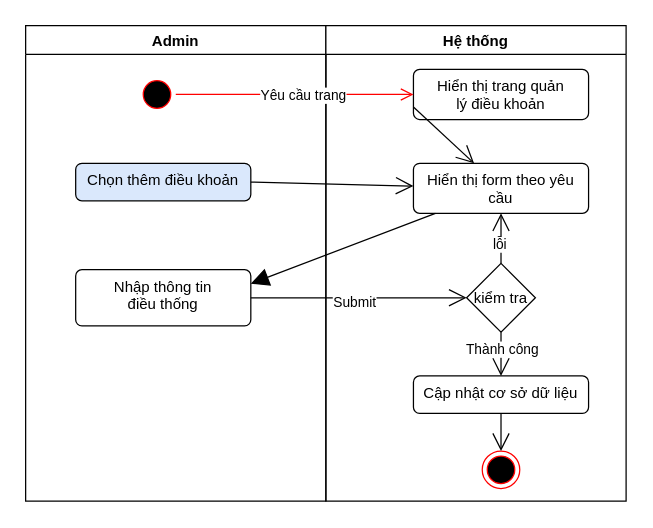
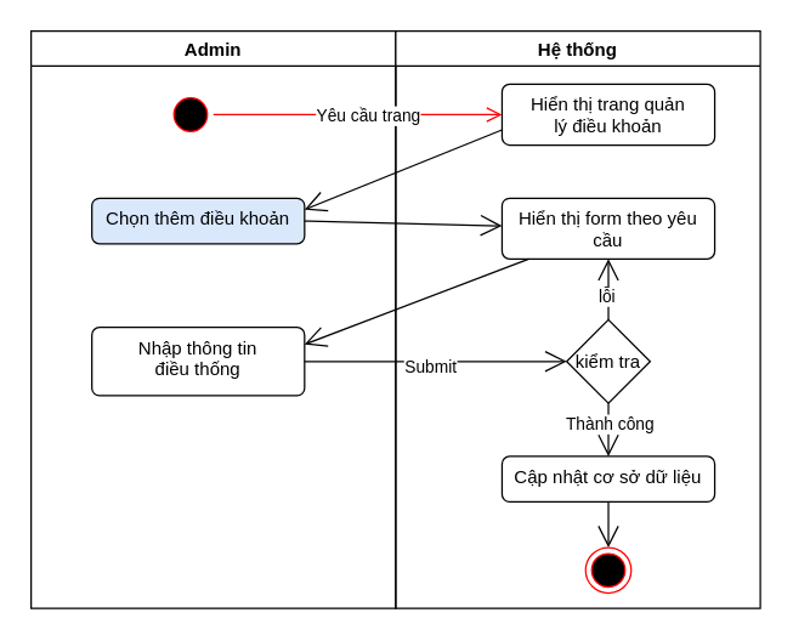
- <mxCell id="19" value="" style="endArrow=open;endFill=0;endSize=12;html=1;exitX=0;exitY=0.75;exitDx=0;exitDy=0;" parent="1" source="7" target="9" edge="1"><mxGeometry width="160" relative="1" as="geometry"><mxPoint x="240" y="160" as="sourcePoint" /><mxPoint x="400" y="160" as="targetPoint" /></mxGeometry></mxCell>
+ <mxCell id="19" value="" style="endArrow=open;endFill=0;endSize=12;html=1;exitX=0;exitY=0.75;exitDx=0;exitDy=0;entryX=1;entryY=0.25;entryDx=0;entryDy=0;" parent="1" source="7" target="4" edge="1"><mxGeometry width="160" relative="1" as="geometry"><mxPoint x="240" y="160" as="sourcePoint" /><mxPoint x="400" y="160" as="targetPoint" /></mxGeometry></mxCell>
- <mxCell id="23" value="" style="endArrow=block;endFill=1;endSize=12;html=1;entryX=1;entryY=0.25;entryDx=0;entryDy=0;" parent="1" source="9" target="5" edge="1"><mxGeometry width="160" relative="1" as="geometry"><mxPoint x="210" y="155" as="sourcePoint" /><mxPoint x="340" y="158" as="targetPoint" /></mxGeometry></mxCell>
+ <mxCell id="23" value="" style="endArrow=open;endFill=1;endSize=12;html=1;entryX=1;entryY=0.25;entryDx=0;entryDy=0;" parent="1" source="9" target="5" edge="1"><mxGeometry width="160" relative="1" as="geometry"><mxPoint x="210" y="155" as="sourcePoint" /><mxPoint x="340" y="158" as="targetPoint" /></mxGeometry></mxCell>
